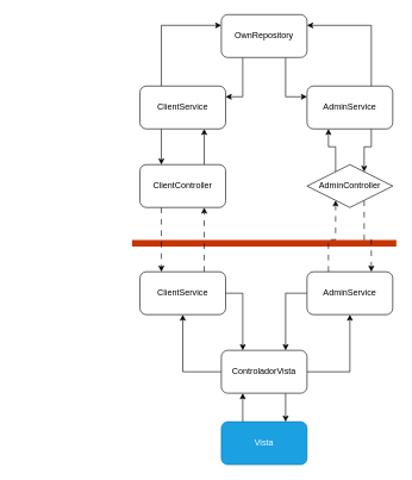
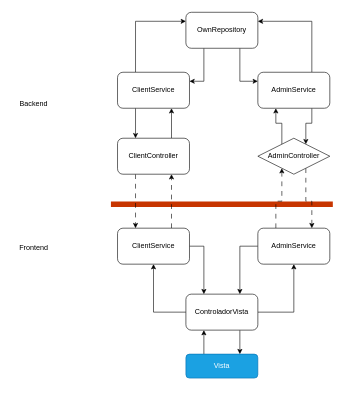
+ <mxCell id="30" value="Backend" style="text;html=1;align=center;verticalAlign=middle;resizable=0;points=[];autosize=1;strokeColor=none;fillColor=none;" parent="1" vertex="1"><mxGeometry x="20" y="158" width="70" height="30" as="geometry" /></mxCell>
+ <mxCell id="31" value="Frontend" style="text;html=1;align=center;verticalAlign=middle;resizable=0;points=[];autosize=1;strokeColor=none;fillColor=none;" parent="1" vertex="1"><mxGeometry x="20" y="398" width="70" height="30" as="geometry" /></mxCell>
- <mxCell id="3" value="Vista" style="rounded=1;whiteSpace=wrap;html=1;fillColor=#1ba1e2;fontColor=#ffffff;strokeColor=#006EAF;" parent="1" vertex="1"><mxGeometry x="309" y="590" width="120" height="60" as="geometry" /></mxCell>
+ <mxCell id="3" value="Vista" style="rounded=1;whiteSpace=wrap;html=1;fillColor=#1ba1e2;fontColor=#ffffff;strokeColor=#006EAF;" parent="1" vertex="1"><mxGeometry x="309" y="590" width="120" height="40" as="geometry" /></mxCell>
